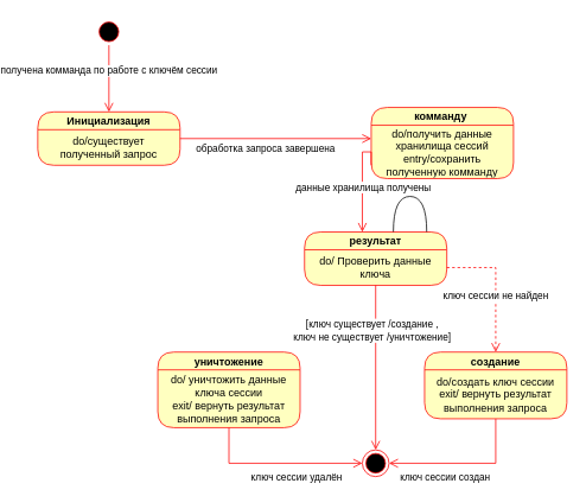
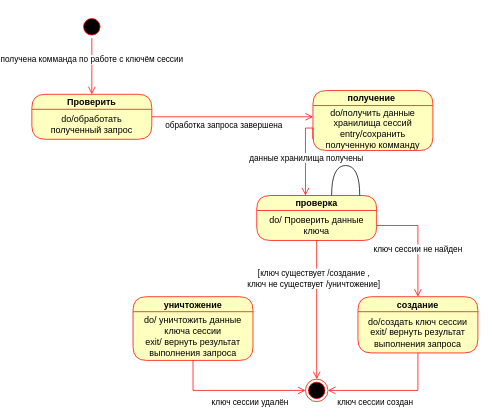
- <mxCell id="9" value="комманду " style="swimlane;fontStyle=1;align=center;verticalAlign=middle;childLayout=stackLayout;horizontal=1;startSize=20;horizontalStack=0;resizeParent=0;resizeLast=1;container=0;fontColor=#000000;collapsible=0;rounded=1;arcSize=30;strokeColor=#ff0000;fillColor=#ffffc0;swimlaneFillColor=#ffffc0;dropTarget=0;" vertex="1" parent="1"><mxGeometry x="395" y="120" width="160" height="80" as="geometry" /></mxCell>
+ <mxCell id="9" value="получение " style="swimlane;fontStyle=1;align=center;verticalAlign=middle;childLayout=stackLayout;horizontal=1;startSize=20;horizontalStack=0;resizeParent=0;resizeLast=1;container=0;fontColor=#000000;collapsible=0;rounded=1;arcSize=30;strokeColor=#ff0000;fillColor=#ffffc0;swimlaneFillColor=#ffffc0;dropTarget=0;" vertex="1" parent="1"><mxGeometry x="395" y="120" width="160" height="80" as="geometry" /></mxCell>
- <mxCell id="5" value="Инициализация" style="swimlane;fontStyle=1;align=center;verticalAlign=middle;childLayout=stackLayout;horizontal=1;startSize=20;horizontalStack=0;resizeParent=0;resizeLast=1;container=0;fontColor=#000000;collapsible=0;rounded=1;arcSize=30;strokeColor=#ff0000;fillColor=#ffffc0;swimlaneFillColor=#ffffc0;dropTarget=0;" vertex="1" parent="1"><mxGeometry x="20" y="125" width="160" height="60" as="geometry" /></mxCell>
+ <mxCell id="5" value="Проверить" style="swimlane;fontStyle=1;align=center;verticalAlign=middle;childLayout=stackLayout;horizontal=1;startSize=20;horizontalStack=0;resizeParent=0;resizeLast=1;container=0;fontColor=#000000;collapsible=0;rounded=1;arcSize=30;strokeColor=#ff0000;fillColor=#ffffc0;swimlaneFillColor=#ffffc0;dropTarget=0;" vertex="1" parent="1"><mxGeometry x="20" y="125" width="160" height="60" as="geometry" /></mxCell>
- <mxCell id="6" value="do/существует полученный запрос" style="text;html=1;strokeColor=none;fillColor=none;align=center;verticalAlign=middle;spacingLeft=4;spacingRight=4;whiteSpace=wrap;overflow=hidden;rotatable=0;fontColor=#000000;" vertex="1" parent="5"><mxGeometry y="20" width="160" height="40" as="geometry" /></mxCell>
+ <mxCell id="6" value="do/обработать полученный запрос" style="text;html=1;strokeColor=none;fillColor=none;align=center;verticalAlign=middle;spacingLeft=4;spacingRight=4;whiteSpace=wrap;overflow=hidden;rotatable=0;fontColor=#000000;" vertex="1" parent="5"><mxGeometry y="20" width="160" height="40" as="geometry" /></mxCell>
- <mxCell id="13" value="результат" style="swimlane;fontStyle=1;align=center;verticalAlign=middle;childLayout=stackLayout;horizontal=1;startSize=20;horizontalStack=0;resizeParent=0;resizeLast=1;container=0;fontColor=#000000;collapsible=0;rounded=1;arcSize=30;strokeColor=#ff0000;fillColor=#ffffc0;swimlaneFillColor=#ffffc0;dropTarget=0;" vertex="1" parent="1"><mxGeometry x="320" y="260" width="160" height="60" as="geometry" /></mxCell>
+ <mxCell id="13" value="проверка" style="swimlane;fontStyle=1;align=center;verticalAlign=middle;childLayout=stackLayout;horizontal=1;startSize=20;horizontalStack=0;resizeParent=0;resizeLast=1;container=0;fontColor=#000000;collapsible=0;rounded=1;arcSize=30;strokeColor=#ff0000;fillColor=#ffffc0;swimlaneFillColor=#ffffc0;dropTarget=0;" vertex="1" parent="1"><mxGeometry x="320" y="260" width="160" height="60" as="geometry" /></mxCell>
- <mxCell id="19" value="" style="edgeStyle=orthogonalEdgeStyle;html=1;verticalAlign=bottom;endArrow=open;endSize=8;strokeColor=#ff0000;rounded=0;exitX=1;exitY=0.5;exitDx=0;exitDy=0;entryX=0.5;entryY=0;entryDx=0;entryDy=0;dashed=1;" edge="1" parent="1" source="14" target="15"><mxGeometry relative="1" as="geometry"><mxPoint x="685" y="365" as="targetPoint" /><mxPoint x="745" y="270" as="sourcePoint" /><Array as="points" /></mxGeometry></mxCell>
+ <mxCell id="19" value="" style="edgeStyle=orthogonalEdgeStyle;html=1;verticalAlign=bottom;endArrow=open;endSize=8;strokeColor=#ff0000;rounded=0;exitX=1;exitY=0.5;exitDx=0;exitDy=0;entryX=0.5;entryY=0;entryDx=0;entryDy=0;" edge="1" parent="1" source="14" target="15"><mxGeometry relative="1" as="geometry"><mxPoint x="685" y="365" as="targetPoint" /><mxPoint x="745" y="270" as="sourcePoint" /><Array as="points" /></mxGeometry></mxCell>
